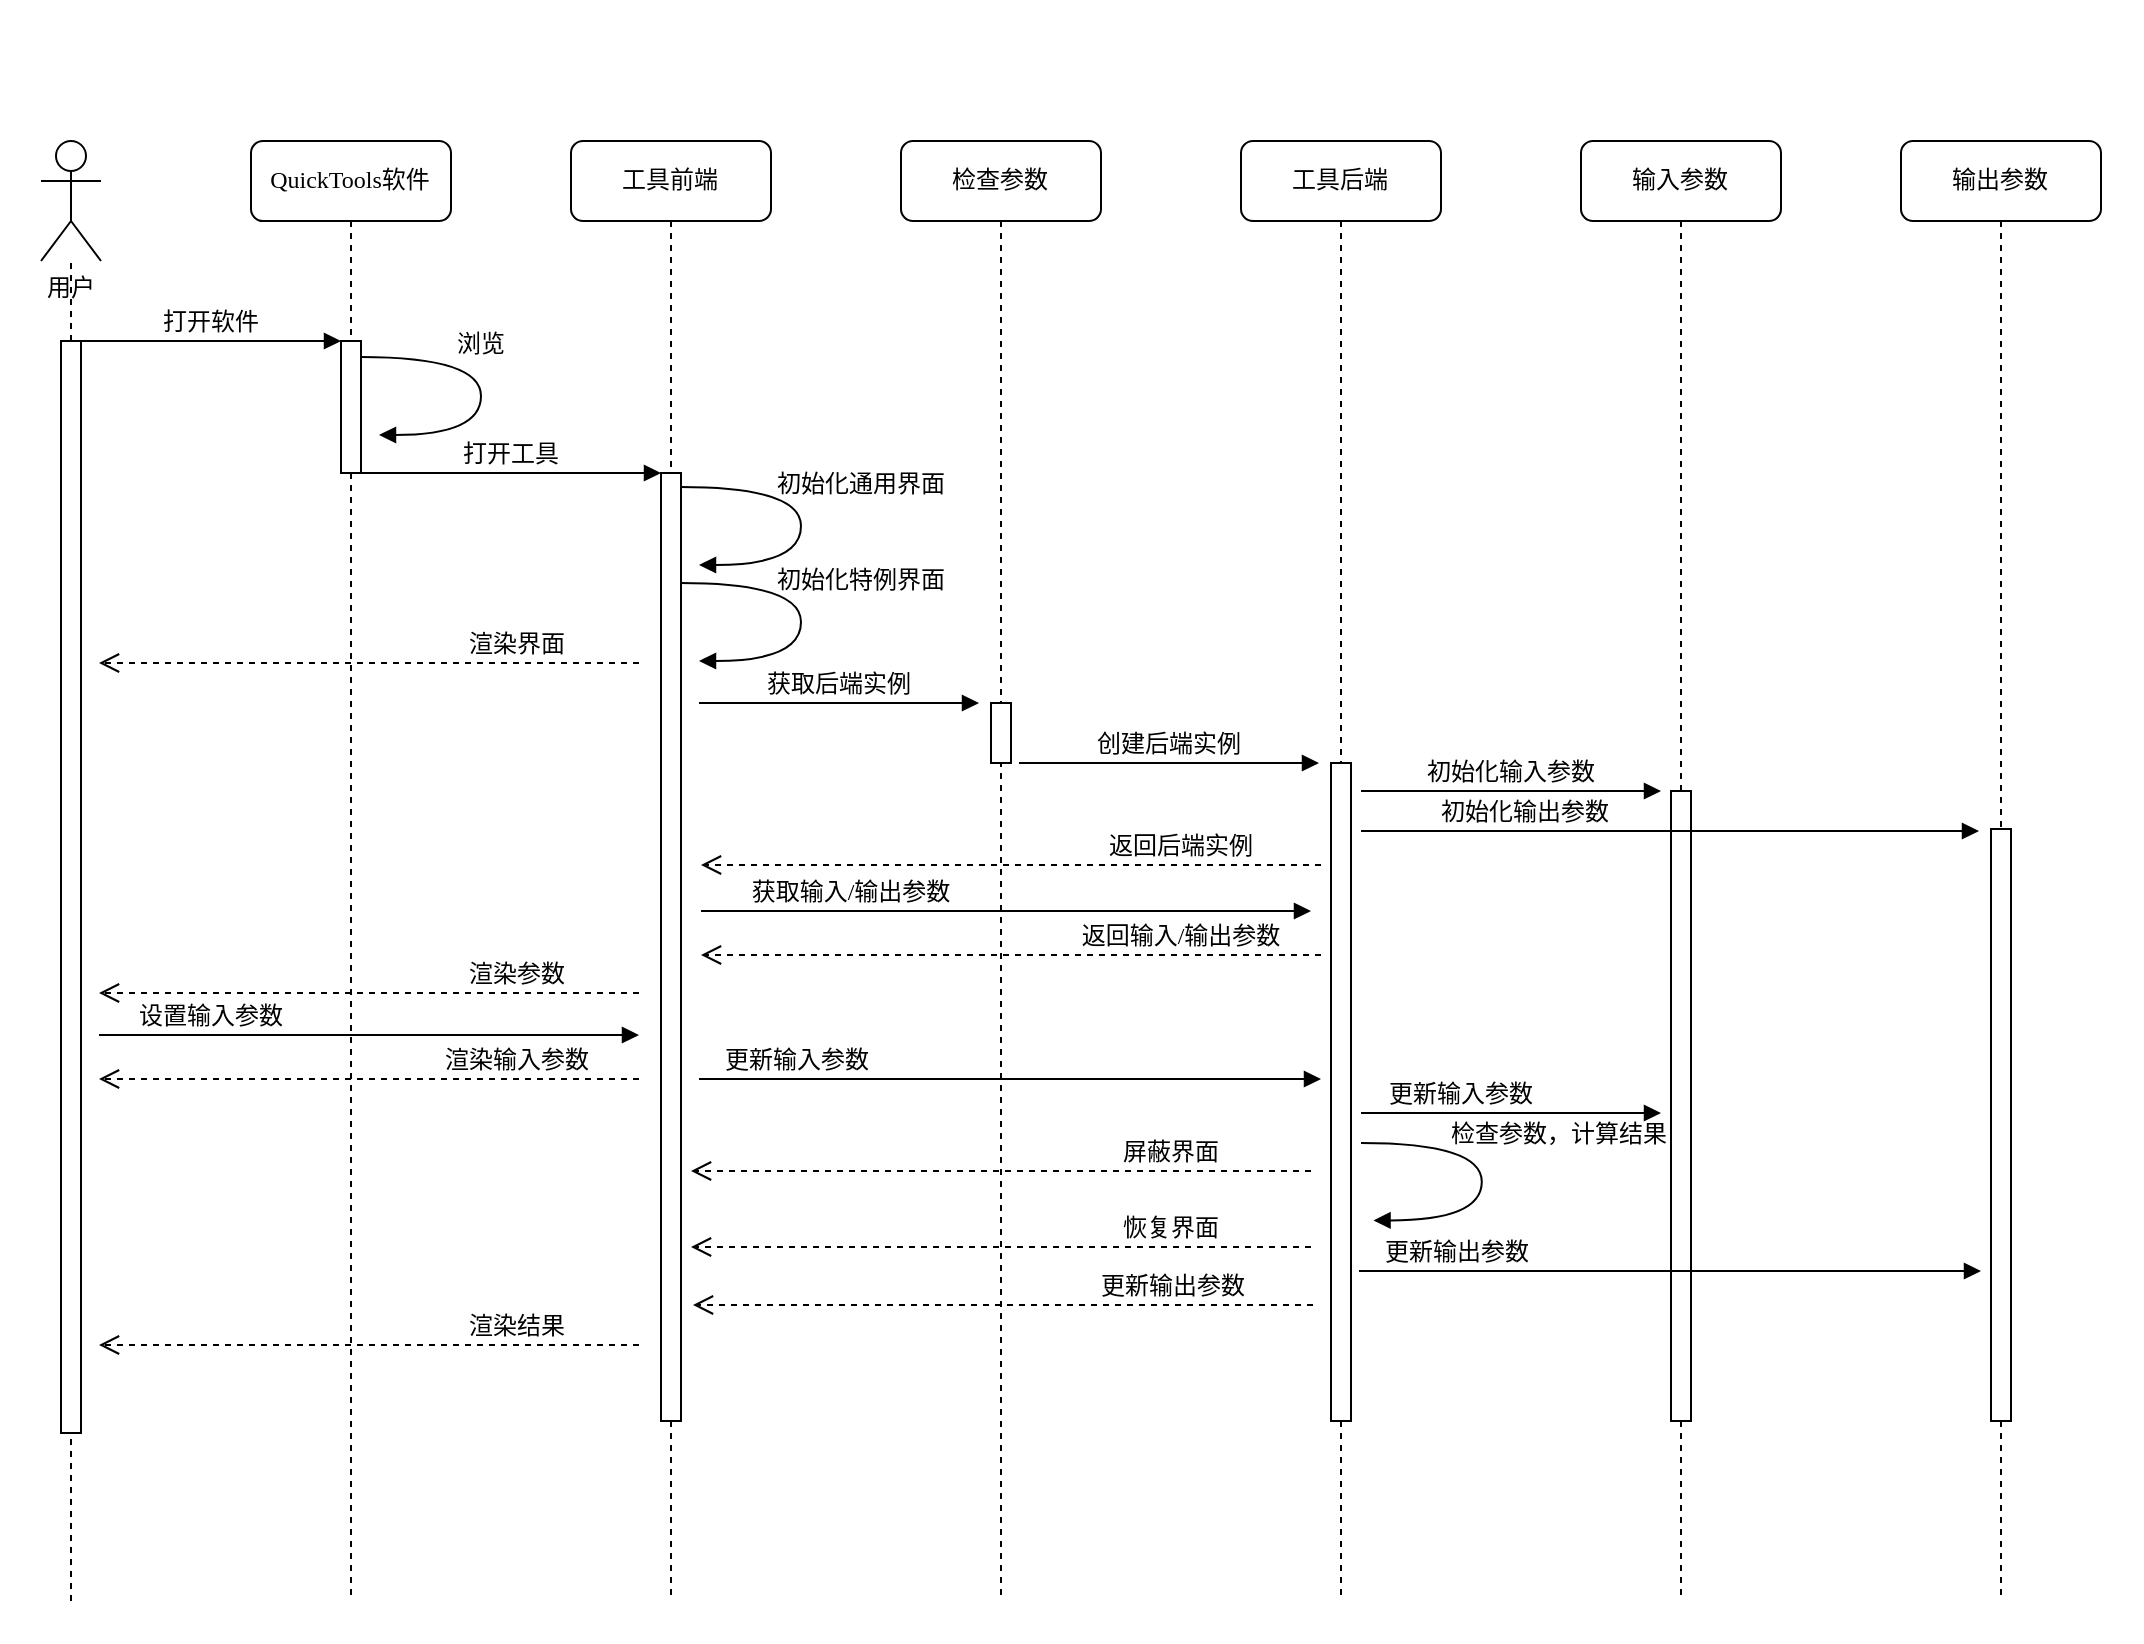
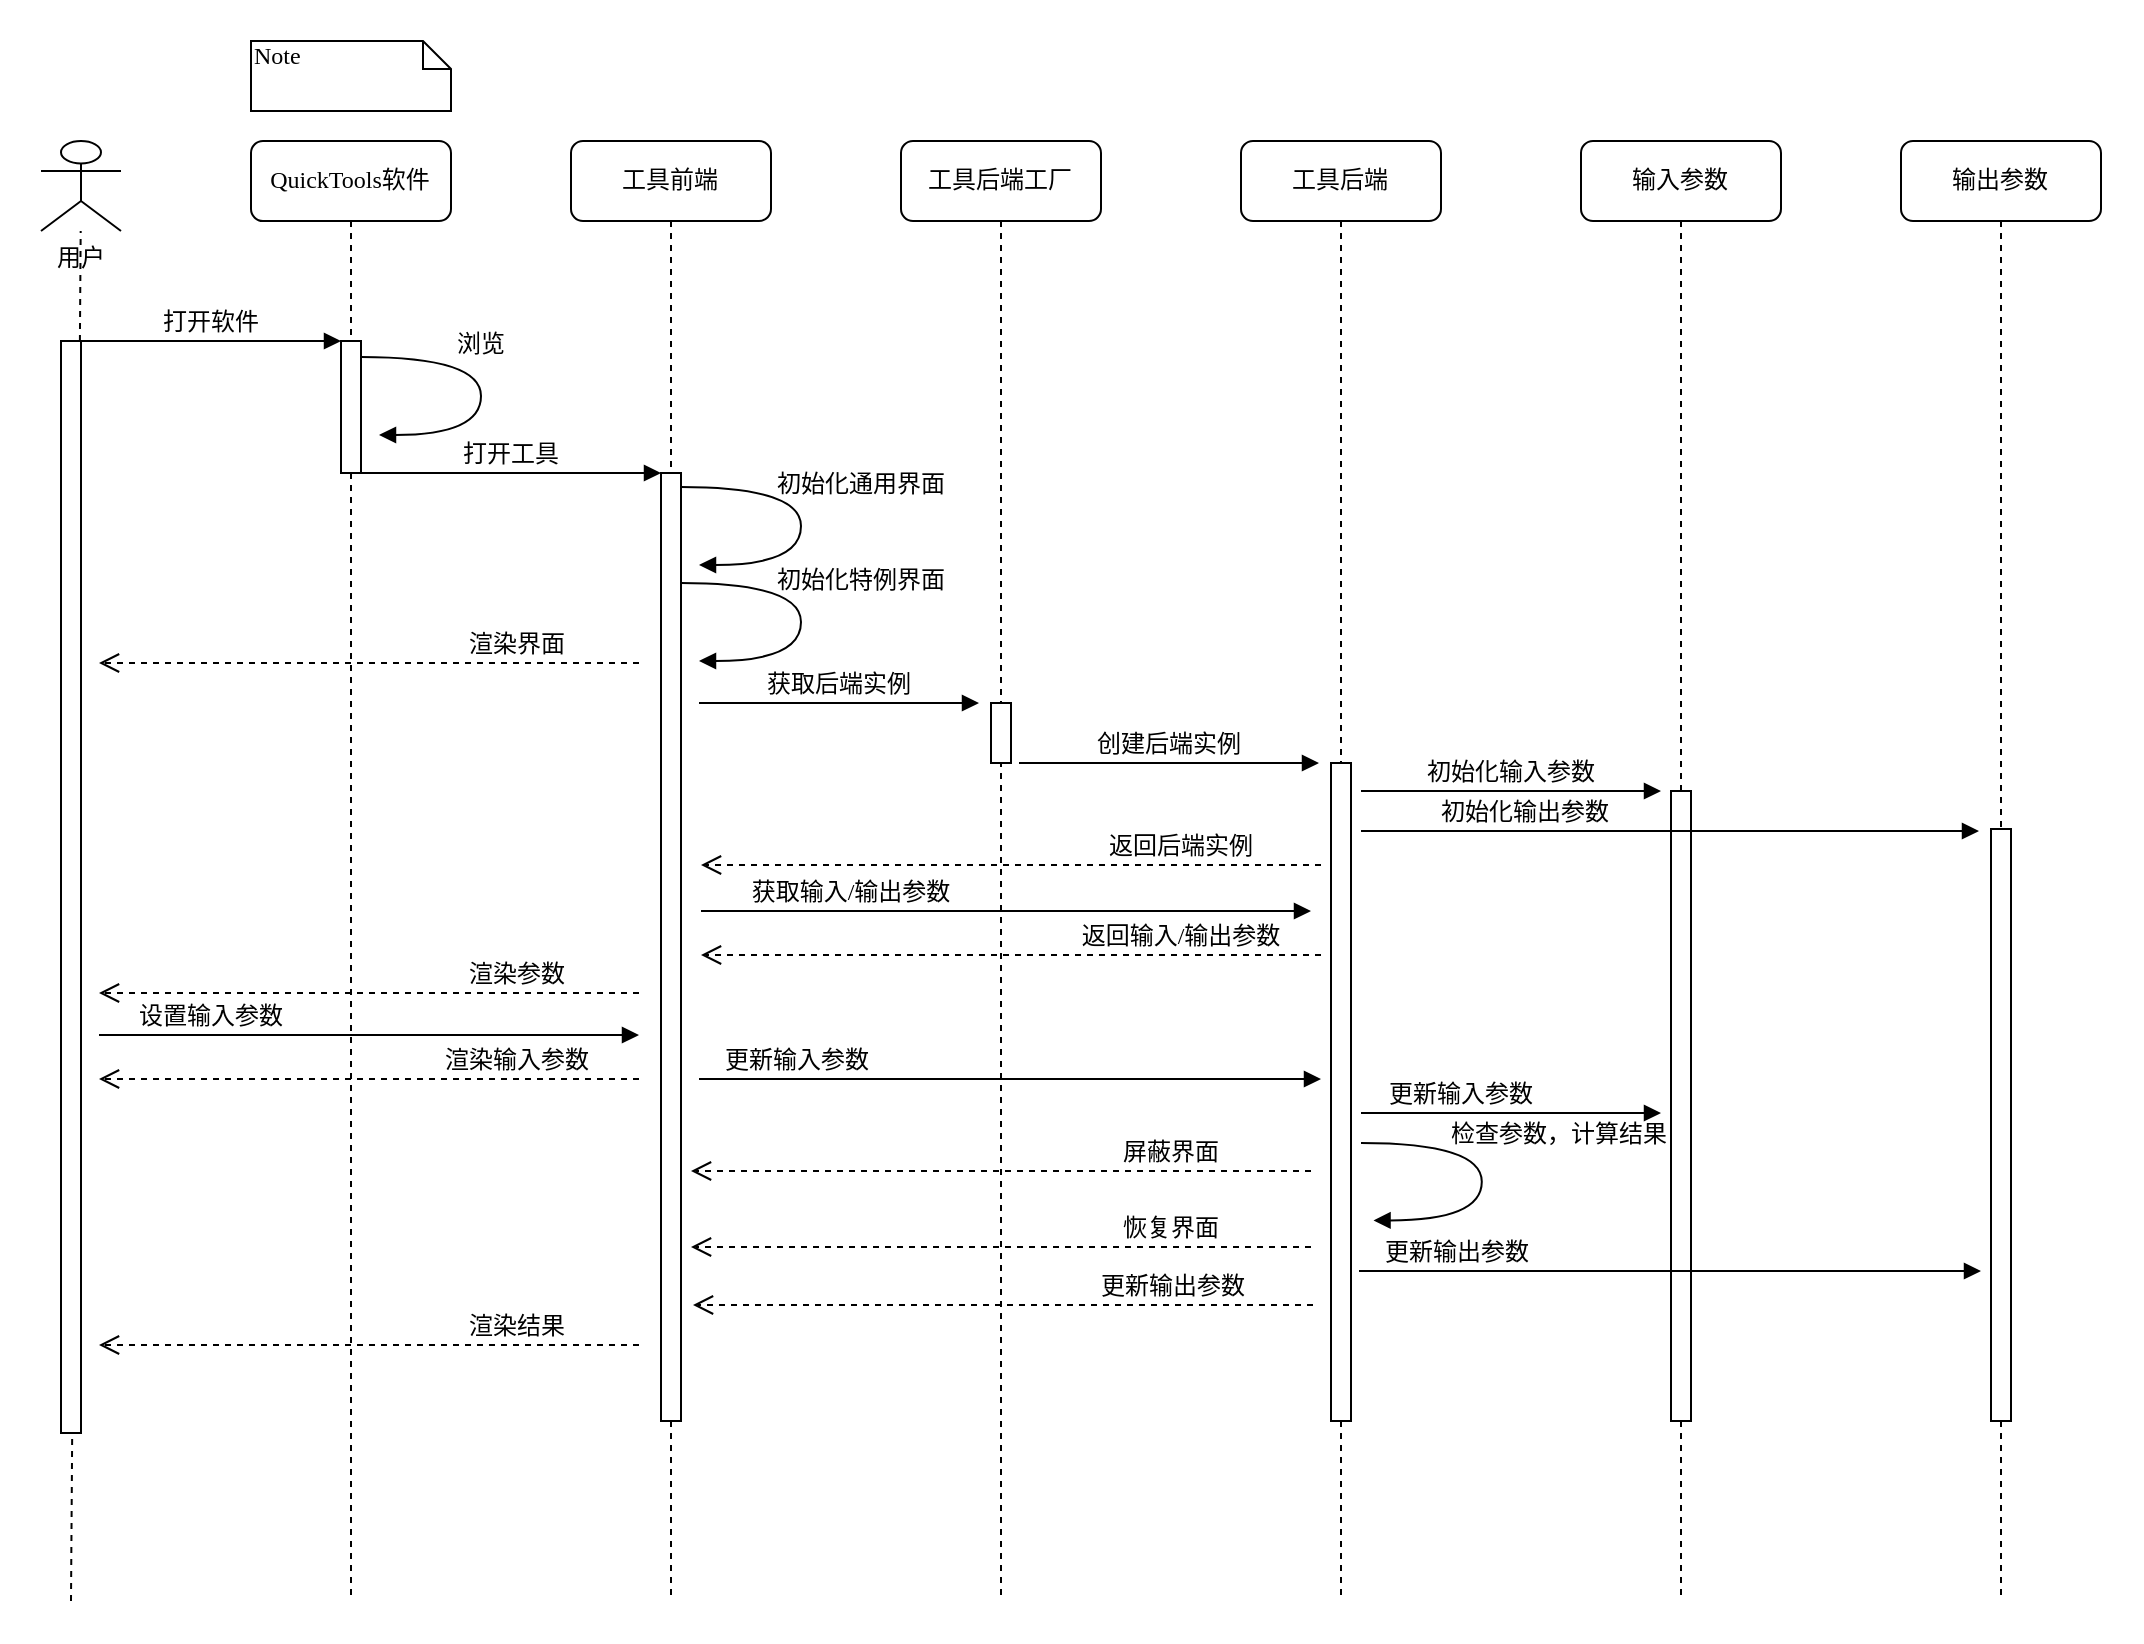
+ <mxCell id="12" value="Note" style="shape=note;whiteSpace=wrap;html=1;size=14;verticalAlign=top;align=left;spacingTop=-6;rounded=0;shadow=0;comic=0;labelBackgroundColor=none;strokeWidth=1;fontFamily=Verdana;fontSize=12" parent="1" vertex="1"><mxGeometry x="125" y="20" width="100" height="35" as="geometry" /></mxCell>
- <mxCell id="24" value="检查参数" style="shape=umlLifeline;perimeter=lifelinePerimeter;whiteSpace=wrap;html=1;container=1;collapsible=0;recursiveResize=0;outlineConnect=0;rounded=1;shadow=0;comic=0;labelBackgroundColor=none;strokeWidth=1;fontFamily=Verdana;fontSize=12;align=center;" parent="1" vertex="1"><mxGeometry x="450" y="70" width="100" height="730" as="geometry" /></mxCell>
+ <mxCell id="24" value="工具后端工厂" style="shape=umlLifeline;perimeter=lifelinePerimeter;whiteSpace=wrap;html=1;container=1;collapsible=0;recursiveResize=0;outlineConnect=0;rounded=1;shadow=0;comic=0;labelBackgroundColor=none;strokeWidth=1;fontFamily=Verdana;fontSize=12;align=center;" parent="1" vertex="1"><mxGeometry x="450" y="70" width="100" height="730" as="geometry" /></mxCell>
- <mxCell id="13" value="用户" style="shape=umlActor;verticalLabelPosition=bottom;verticalAlign=top;html=1;outlineConnect=0;" parent="1" vertex="1"><mxGeometry x="20" y="70" width="30" height="60" as="geometry" /></mxCell>
+ <mxCell id="13" value="用户" style="shape=umlActor;verticalLabelPosition=bottom;verticalAlign=top;html=1;outlineConnect=0;" parent="1" vertex="1"><mxGeometry x="20" y="70" width="40" height="45" as="geometry" /></mxCell>
